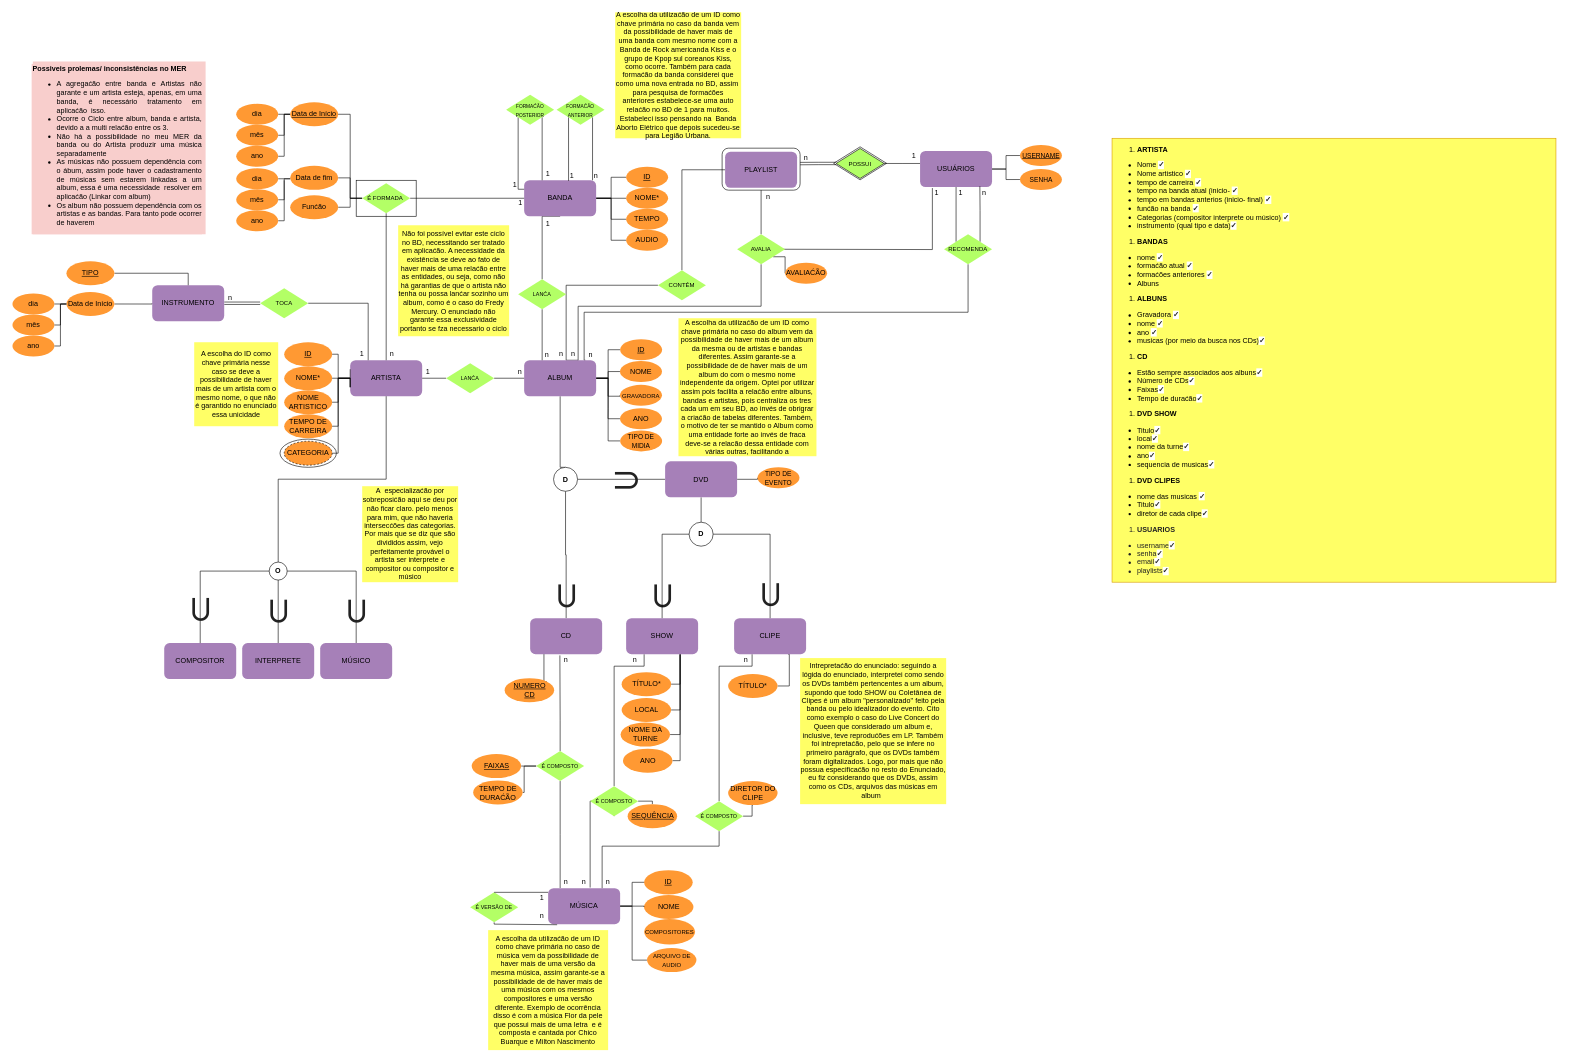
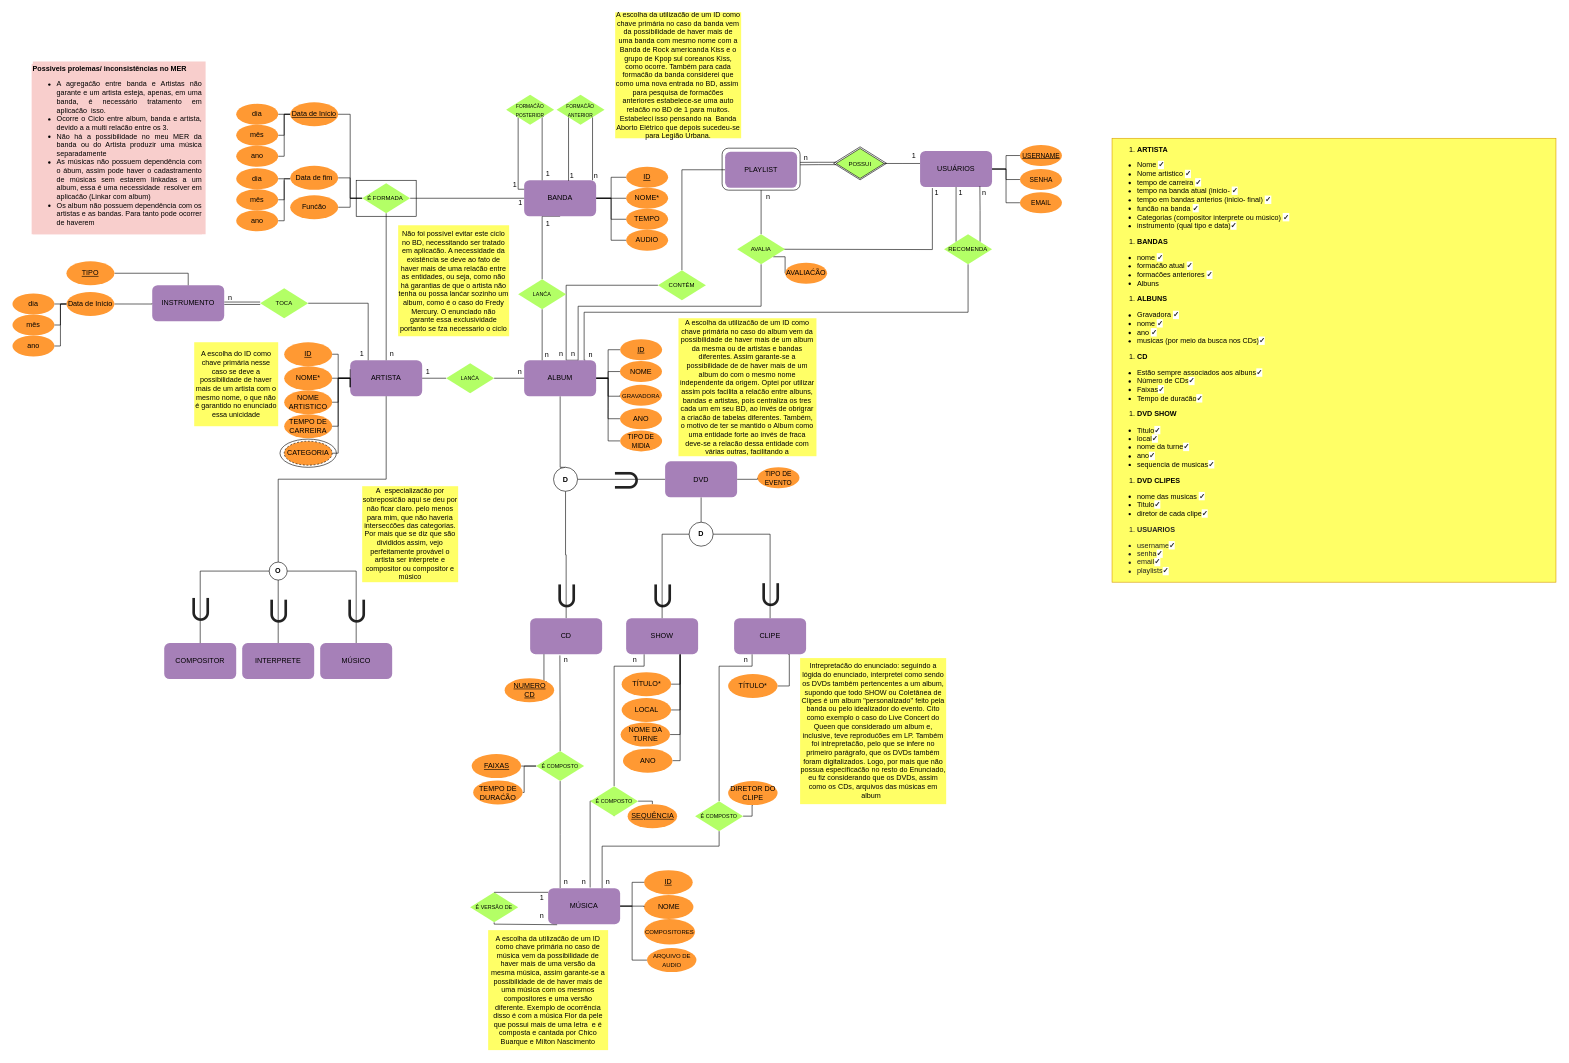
+ <mxCell id="194" style="edgeStyle=orthogonalEdgeStyle;rounded=0;orthogonalLoop=1;jettySize=auto;html=1;exitX=0;exitY=0.5;exitDx=0;exitDy=0;entryX=1;entryY=0.5;entryDx=0;entryDy=0;endArrow=none;endFill=0;" edge="1" parent="188" source="195" target="189"><mxGeometry relative="1" as="geometry" /></mxCell>
+ <mxCell id="195" value="&lt;span style=&quot;font-size: 11px&quot;&gt;EMAIL&lt;/span&gt;" style="ellipse;whiteSpace=wrap;html=1;strokeColor=none;fillColor=#FF9933;" vertex="1" parent="188"><mxGeometry x="166.5" y="78.75" width="70" height="35" as="geometry" /></mxCell>
